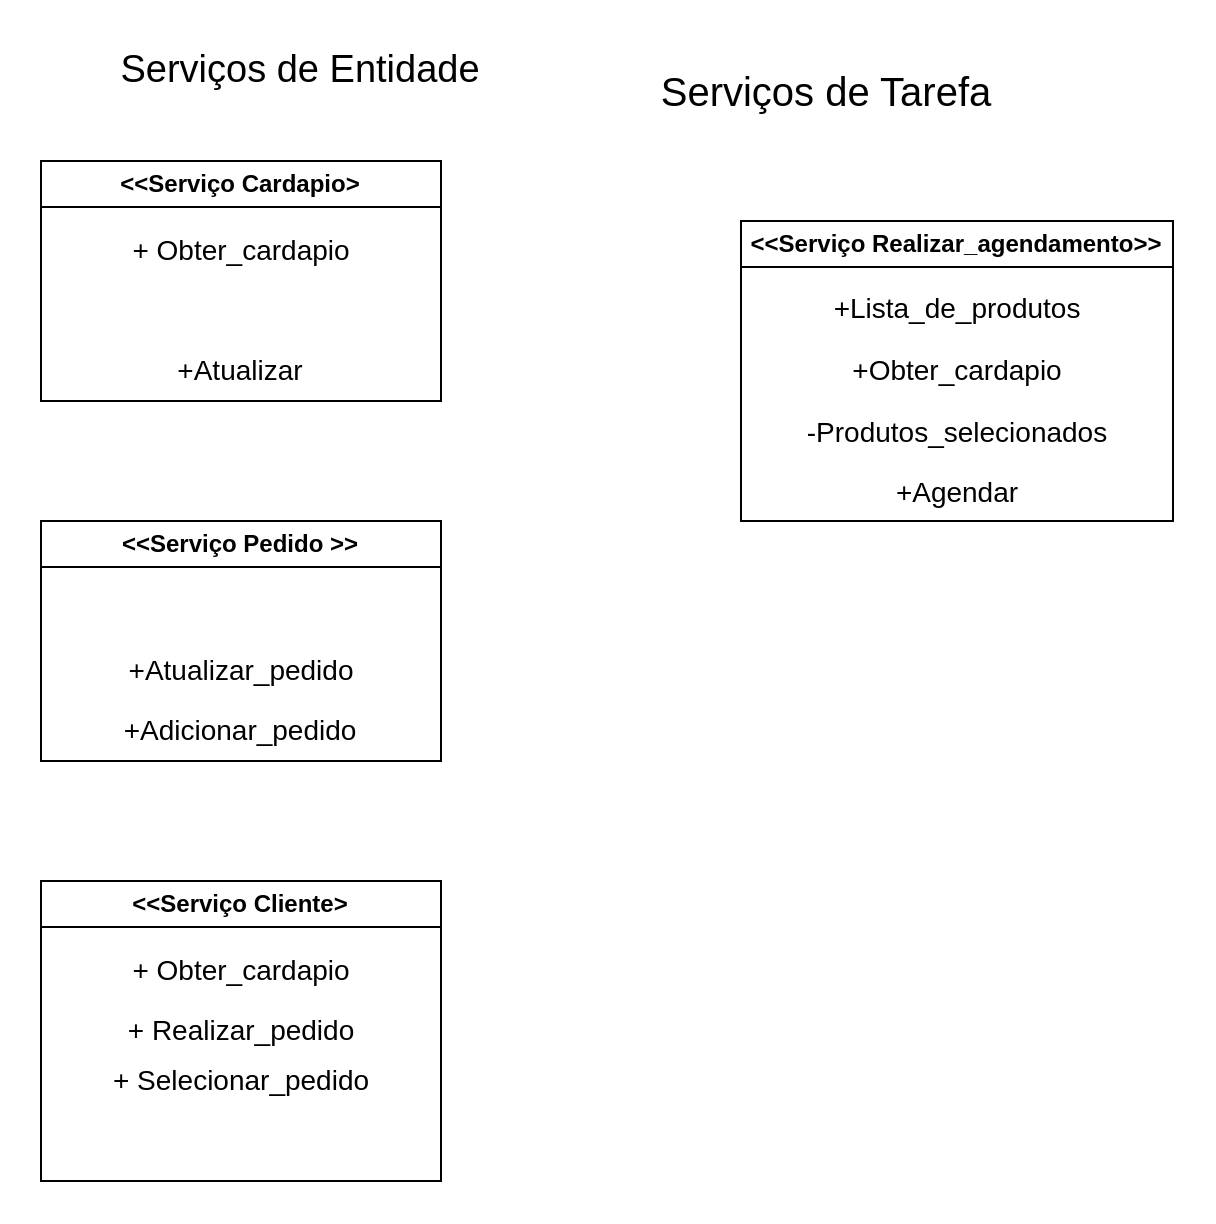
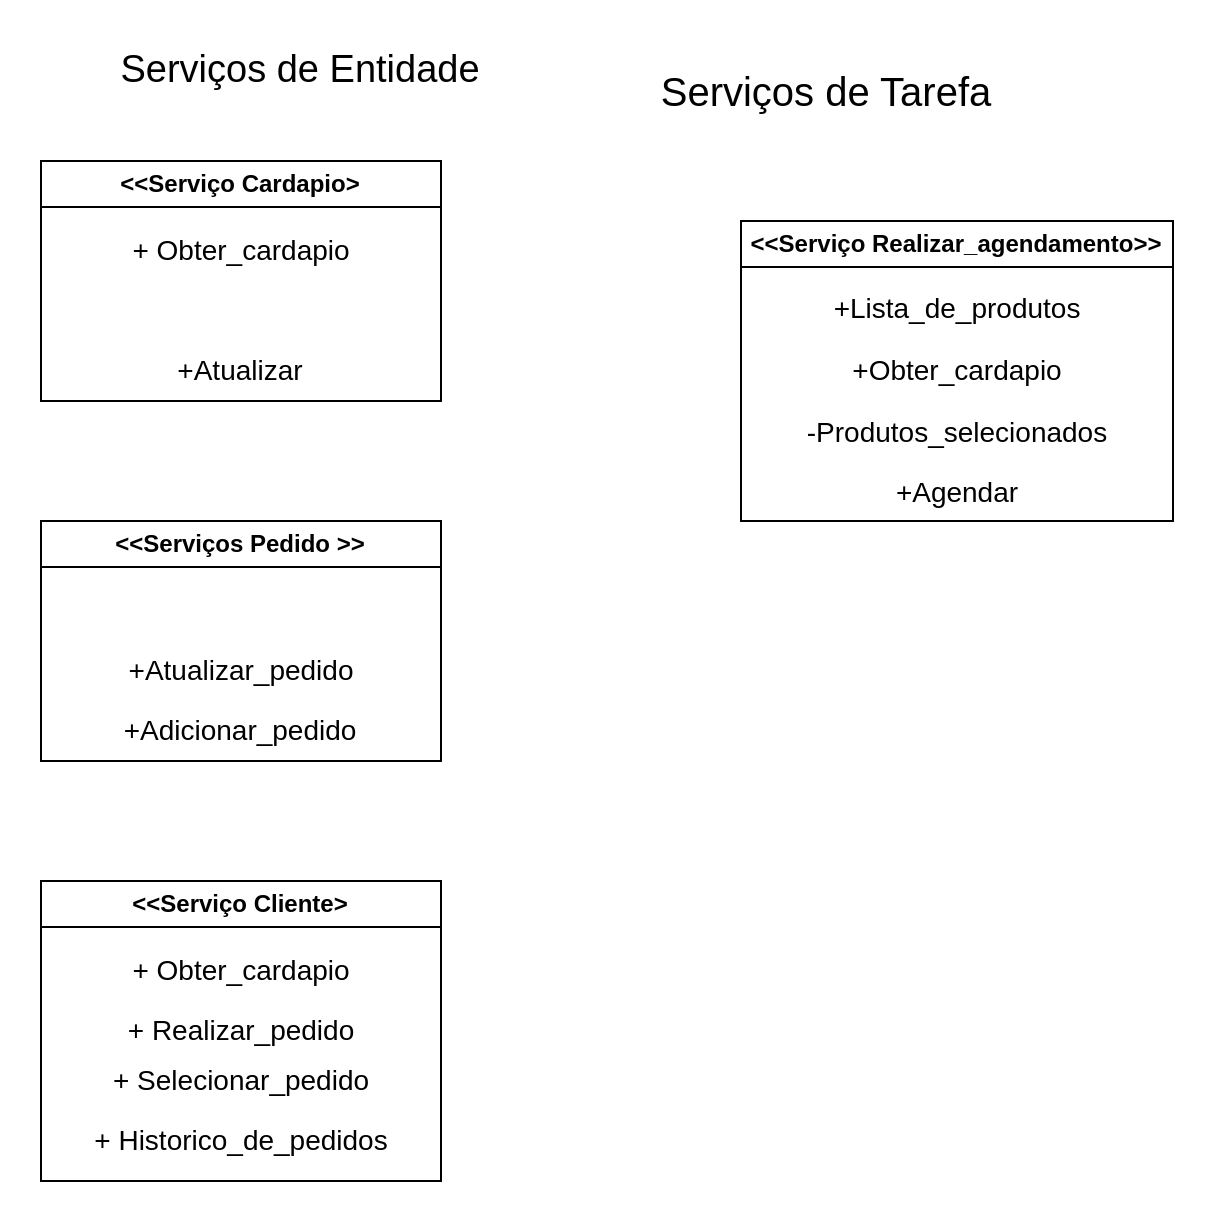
- <mxCell id="7" value="&amp;lt;&amp;lt;Serviço Pedido &amp;gt;&amp;gt;" style="swimlane;whiteSpace=wrap;html=1;" parent="1" vertex="1"><mxGeometry x="20" y="260" width="200" height="120" as="geometry"><mxRectangle x="170" y="70" width="200" height="30" as="alternateBounds" /></mxGeometry></mxCell>
+ <mxCell id="7" value="&amp;lt;&amp;lt;Serviços Pedido &amp;gt;&amp;gt;" style="swimlane;whiteSpace=wrap;html=1;" parent="1" vertex="1"><mxGeometry x="20" y="260" width="200" height="120" as="geometry"><mxRectangle x="170" y="70" width="200" height="30" as="alternateBounds" /></mxGeometry></mxCell>
+ <mxCell id="14" value="&lt;font style=&quot;font-size: 14px;&quot;&gt;+ Historico_de_pedidos&lt;/font&gt;" style="text;html=1;align=center;verticalAlign=middle;resizable=0;points=[];autosize=1;strokeColor=none;fillColor=none;" parent="10" vertex="1"><mxGeometry x="15" y="115" width="170" height="30" as="geometry" /></mxCell>
